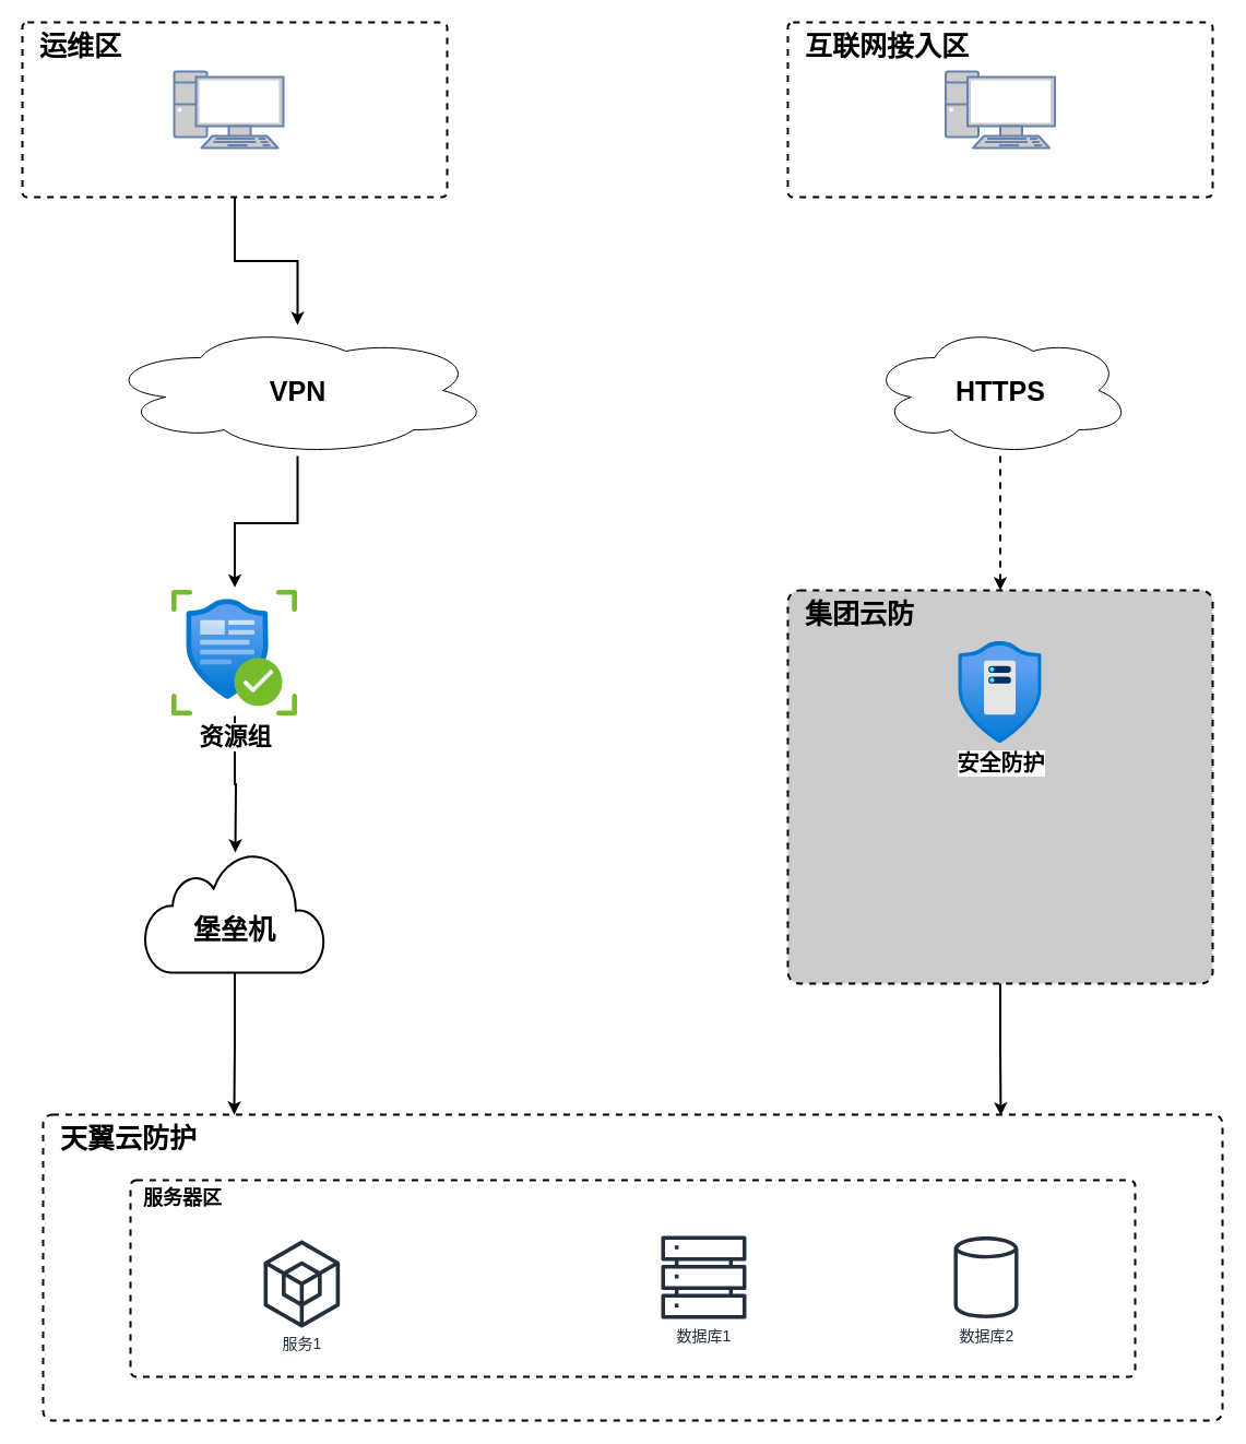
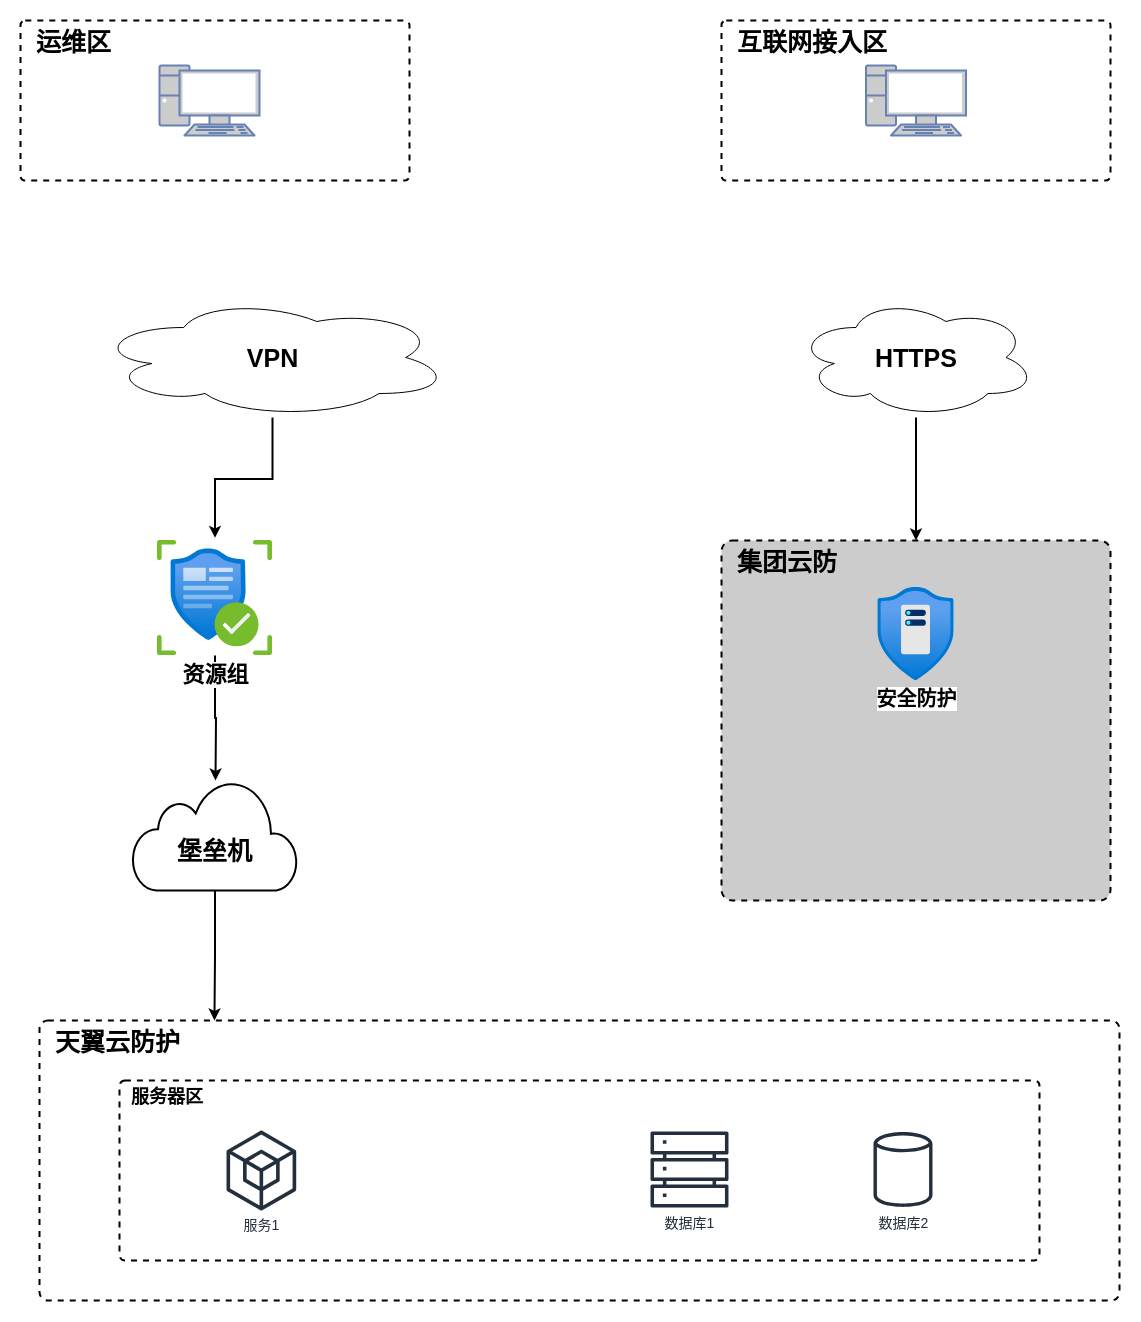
- <mxCell id="2" value="" style="edgeStyle=orthogonalEdgeStyle;rounded=0;orthogonalLoop=1;jettySize=auto;html=1;strokeWidth=2;" edge="1" parent="1" source="3" target="7"><mxGeometry relative="1" as="geometry" /></mxCell>
- <mxCell id="13" style="edgeStyle=orthogonalEdgeStyle;rounded=0;orthogonalLoop=1;jettySize=auto;html=1;entryX=0.5;entryY=0;entryDx=0;entryDy=0;strokeWidth=2;dashed=1;" edge="1" parent="1" source="14" target="15"><mxGeometry relative="1" as="geometry" /></mxCell>
+ <mxCell id="13" style="edgeStyle=orthogonalEdgeStyle;rounded=0;orthogonalLoop=1;jettySize=auto;html=1;entryX=0.5;entryY=0;entryDx=0;entryDy=0;strokeWidth=2;" edge="1" parent="1" source="14" target="15"><mxGeometry relative="1" as="geometry" /></mxCell>
- <mxCell id="19" style="edgeStyle=orthogonalEdgeStyle;rounded=0;orthogonalLoop=1;jettySize=auto;html=1;entryX=0.812;entryY=0.003;entryDx=0;entryDy=0;entryPerimeter=0;strokeWidth=2;" edge="1" parent="1" source="15" target="17"><mxGeometry relative="1" as="geometry" /></mxCell>
- <mxCell id="21" value="数据库1" style="sketch=0;outlineConnect=0;fontColor=#232F3E;gradientColor=none;fillColor=#232F3D;strokeColor=none;dashed=0;verticalLabelPosition=bottom;verticalAlign=top;align=center;html=1;fontSize=14;fontStyle=0;aspect=fixed;pointerEvents=1;shape=mxgraph.aws4.servers;" parent="1" vertex="1"><mxGeometry x="604.99" y="1130" width="78" height="78" as="geometry" /></mxCell>
+ <mxCell id="21" value="数据库1" style="sketch=0;outlineConnect=0;fontColor=#232F3E;gradientColor=none;fillColor=#232F3D;strokeColor=none;dashed=0;verticalLabelPosition=bottom;verticalAlign=top;align=center;html=1;fontSize=14;fontStyle=0;aspect=fixed;pointerEvents=1;shape=mxgraph.aws4.servers;" parent="1" vertex="1"><mxGeometry x="649.99" y="1130" width="78" height="78" as="geometry" /></mxCell>
- <mxCell id="23" value="服务1" style="sketch=0;outlineConnect=0;fontColor=#232F3E;gradientColor=none;fillColor=#232F3D;strokeColor=none;dashed=0;verticalLabelPosition=bottom;verticalAlign=top;align=center;html=1;fontSize=14;fontStyle=0;aspect=fixed;pointerEvents=1;shape=mxgraph.aws4.external_sdk;" vertex="1" parent="1"><mxGeometry x="240.99" y="1135" width="69.74" height="80" as="geometry" /></mxCell>
+ <mxCell id="23" value="服务1" style="sketch=0;outlineConnect=0;fontColor=#232F3E;gradientColor=none;fillColor=#232F3D;strokeColor=none;dashed=0;verticalLabelPosition=bottom;verticalAlign=top;align=center;html=1;fontSize=14;fontStyle=0;aspect=fixed;pointerEvents=1;shape=mxgraph.aws4.external_sdk;" vertex="1" parent="1"><mxGeometry x="225.99" y="1130" width="69.74" height="80" as="geometry" /></mxCell>
